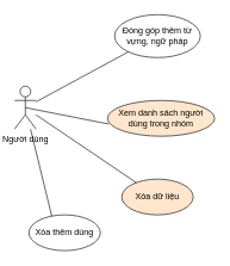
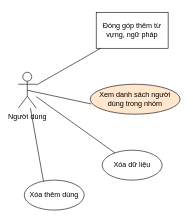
- <mxCell id="3" value="Đóng góp thêm từ vựng, ngữ pháp" style="ellipse;whiteSpace=wrap;html=1;" vertex="1" parent="1"><mxGeometry x="160" y="20" width="120" height="60" as="geometry" /></mxCell>
+ <mxCell id="3" value="Đóng góp thêm từ vựng, ngữ pháp" style="whiteSpace=wrap;html=1;rounded=0;" vertex="1" parent="1"><mxGeometry x="160" y="20" width="120" height="60" as="geometry" /></mxCell>
- <mxCell id="2" value="Người dùng&lt;br&gt;" style="shape=umlActor;verticalLabelPosition=bottom;verticalAlign=top;html=1;outlineConnect=0;" vertex="1" parent="1"><mxGeometry x="20" y="120" width="30" height="60" as="geometry" /></mxCell>
+ <mxCell id="2" value="Người dùng&lt;br&gt;" style="shape=umlActor;verticalLabelPosition=bottom;verticalAlign=top;html=1;outlineConnect=0;" vertex="1" parent="1"><mxGeometry x="30" y="120" width="30" height="60" as="geometry" /></mxCell>
- <mxCell id="5" value="Xóa dữ liệu" style="ellipse;whiteSpace=wrap;html=1;fillColor=#ffe6cc;" vertex="1" parent="1"><mxGeometry x="170" y="250" width="100" height="50" as="geometry" /></mxCell>
+ <mxCell id="5" value="Xóa dữ liệu" style="ellipse;whiteSpace=wrap;html=1;" vertex="1" parent="1"><mxGeometry x="170" y="250" width="100" height="50" as="geometry" /></mxCell>
